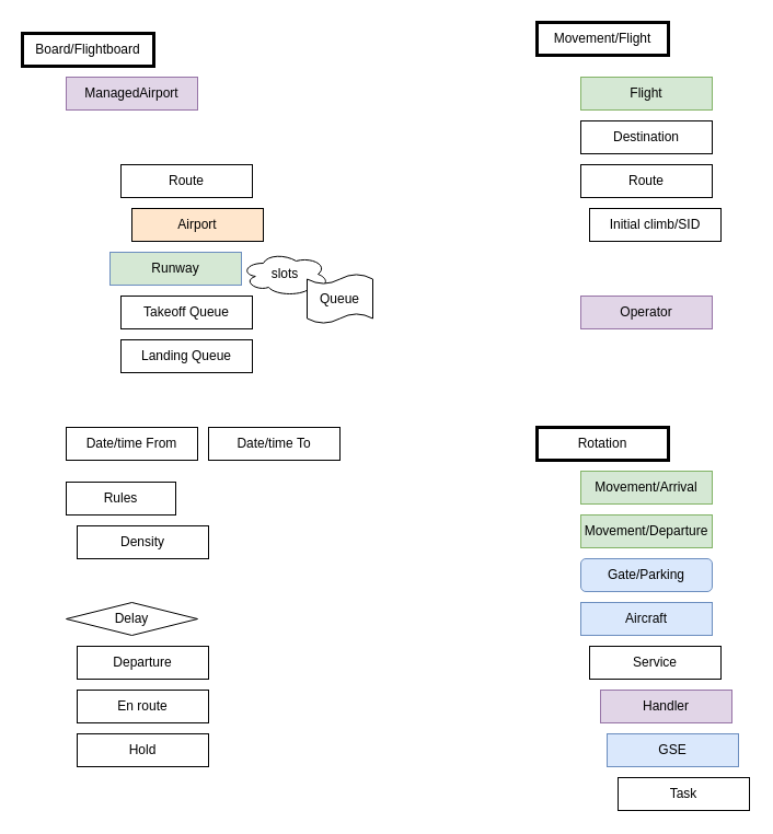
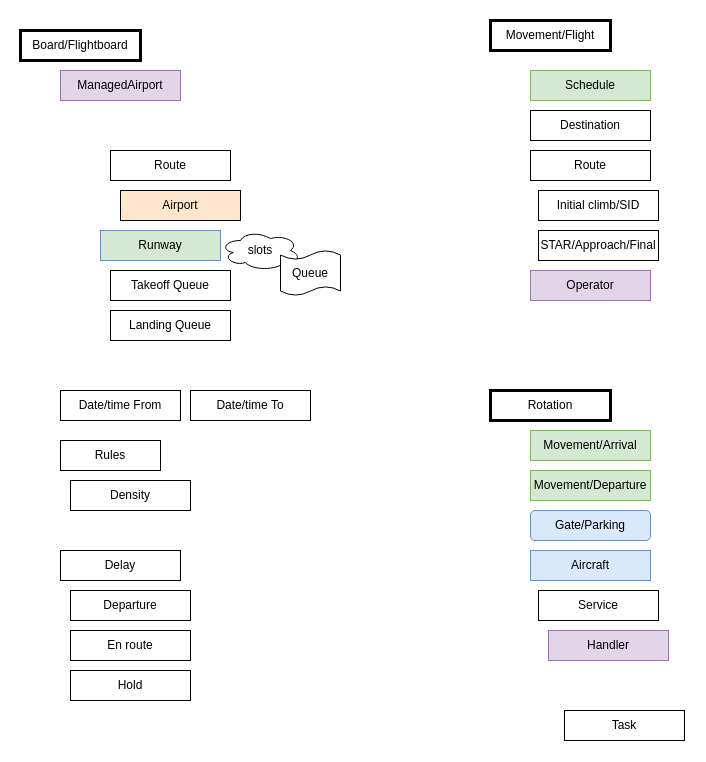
- <mxCell id="7" value="Flight" style="rounded=0;whiteSpace=wrap;html=1;fillColor=#d5e8d4;strokeColor=#82b366;" parent="1" vertex="1"><mxGeometry x="530" y="70" width="120" height="30" as="geometry" /></mxCell>
+ <mxCell id="7" value="Schedule" style="rounded=0;whiteSpace=wrap;html=1;fillColor=#d5e8d4;strokeColor=#82b366;" parent="1" vertex="1"><mxGeometry x="530" y="70" width="120" height="30" as="geometry" /></mxCell>
+ <mxCell id="13" value="STAR/Approach/Final" style="rounded=0;whiteSpace=wrap;html=1;" parent="1" vertex="1"><mxGeometry x="538" y="230" width="120" height="30" as="geometry" /></mxCell>
- <mxCell id="28" value="Delay" style="rhombus;whiteSpace=wrap;html=1;" parent="1" vertex="1"><mxGeometry x="60" y="550" width="120" height="30" as="geometry" /></mxCell>
+ <mxCell id="28" value="Delay" style="rounded=0;whiteSpace=wrap;html=1;" parent="1" vertex="1"><mxGeometry x="60" y="550" width="120" height="30" as="geometry" /></mxCell>
- <mxCell id="25" value="GSE" style="rounded=0;whiteSpace=wrap;html=1;fillColor=#dae8fc;strokeColor=#6c8ebf;" parent="1" vertex="1"><mxGeometry x="554" y="670" width="120" height="30" as="geometry" /></mxCell>
